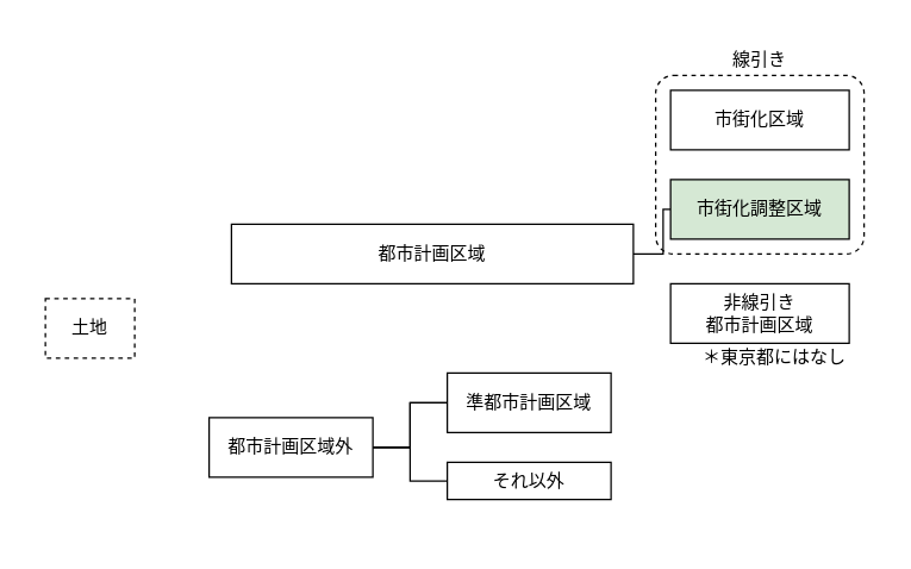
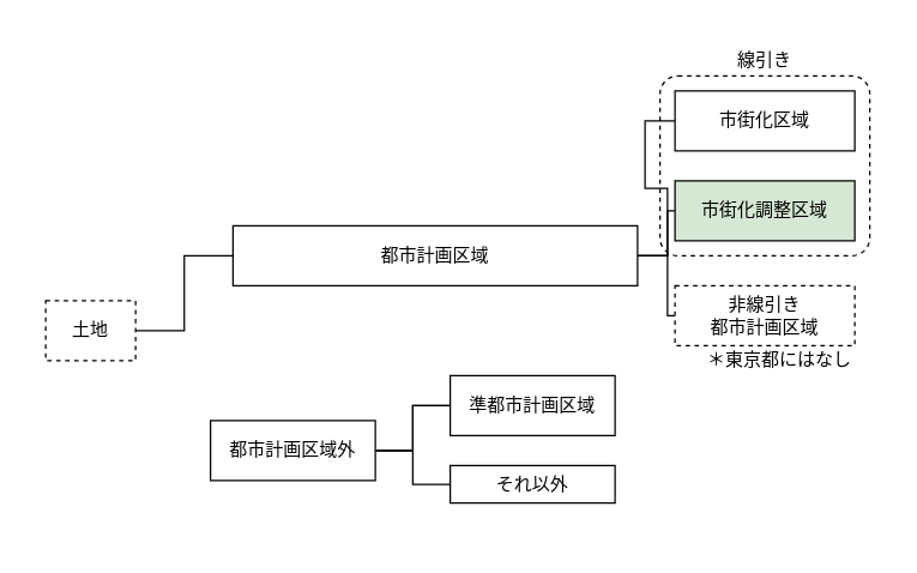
+ <mxCell id="10" style="edgeStyle=orthogonalEdgeStyle;rounded=0;orthogonalLoop=1;jettySize=auto;html=1;exitX=1;exitY=0.5;exitDx=0;exitDy=0;entryX=0;entryY=0.5;entryDx=0;entryDy=0;endArrow=none;endFill=0;" edge="1" parent="1" source="11" target="18"><mxGeometry relative="1" as="geometry" /></mxCell>
+ <mxCell id="9" style="edgeStyle=orthogonalEdgeStyle;rounded=0;orthogonalLoop=1;jettySize=auto;html=1;exitX=1;exitY=0.5;exitDx=0;exitDy=0;entryX=0;entryY=0.5;entryDx=0;entryDy=0;endArrow=none;endFill=0;" edge="1" parent="1" source="11" target="20"><mxGeometry relative="1" as="geometry" /></mxCell>
+ <mxCell id="6" style="edgeStyle=orthogonalEdgeStyle;rounded=0;orthogonalLoop=1;jettySize=auto;html=1;exitX=1;exitY=0.5;exitDx=0;exitDy=0;entryX=0;entryY=0.5;entryDx=0;entryDy=0;endArrow=none;endFill=0;" edge="1" parent="1" source="7" target="11"><mxGeometry relative="1" as="geometry" /></mxCell>
- <mxCell id="20" value="非線引き&lt;br&gt;都市計画区域" style="rounded=0;whiteSpace=wrap;html=1;" vertex="1" parent="1"><mxGeometry x="450" y="190" width="120" height="40" as="geometry" /></mxCell>
+ <mxCell id="20" value="非線引き&lt;br&gt;都市計画区域" style="rounded=0;whiteSpace=wrap;html=1;dashed=1;" vertex="1" parent="1"><mxGeometry x="450" y="190" width="120" height="40" as="geometry" /></mxCell>
